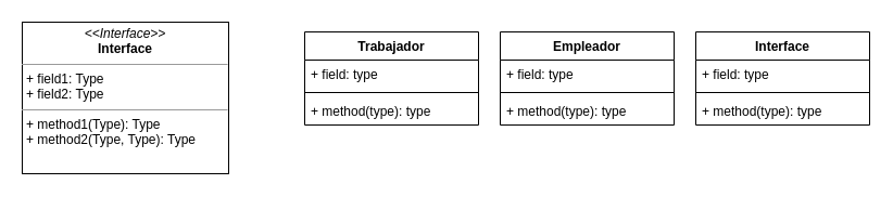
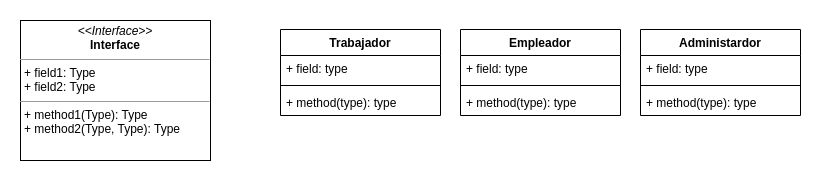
- <mxCell id="3" value="Interface" style="swimlane;fontStyle=1;align=center;verticalAlign=top;childLayout=stackLayout;horizontal=1;startSize=26;horizontalStack=0;resizeParent=1;resizeParentMax=0;resizeLast=0;collapsible=1;marginBottom=0;" vertex="1" parent="1"><mxGeometry x="640" y="29" width="160" height="86" as="geometry" /></mxCell>
+ <mxCell id="3" value="Administardor" style="swimlane;fontStyle=1;align=center;verticalAlign=top;childLayout=stackLayout;horizontal=1;startSize=26;horizontalStack=0;resizeParent=1;resizeParentMax=0;resizeLast=0;collapsible=1;marginBottom=0;" vertex="1" parent="1"><mxGeometry x="640" y="29" width="160" height="86" as="geometry" /></mxCell>
